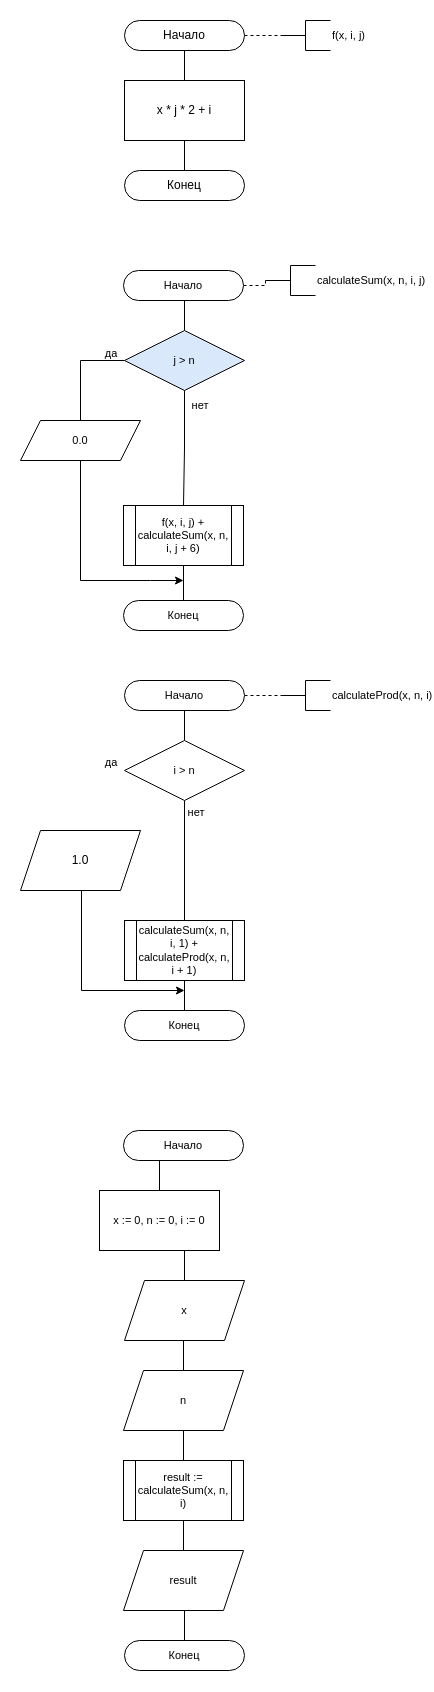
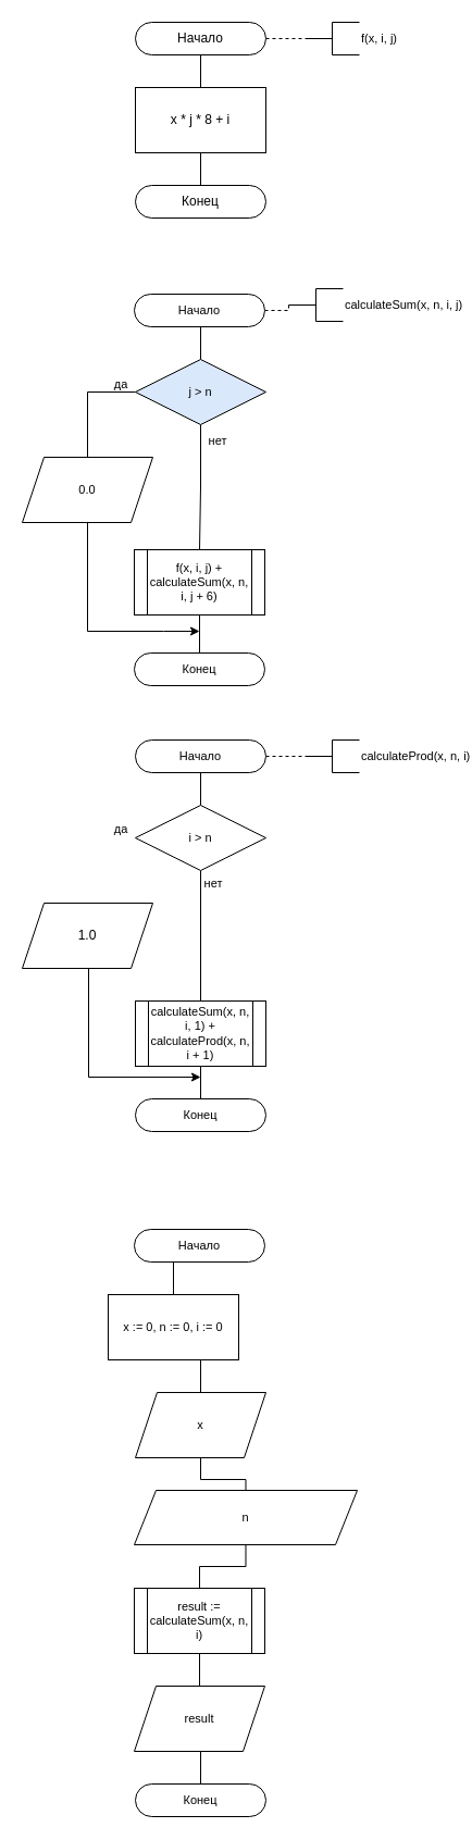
- <mxCell id="7" value="x * j * 2 + i" style="rounded=0;whiteSpace=wrap;html=1;" parent="1" vertex="1"><mxGeometry x="124" y="80" width="120" height="60" as="geometry" /></mxCell>
+ <mxCell id="7" value="x * j * 8 + i" style="rounded=0;whiteSpace=wrap;html=1;" parent="1" vertex="1"><mxGeometry x="124" y="80" width="120" height="60" as="geometry" /></mxCell>
- <mxCell id="17" value="0.0" style="shape=parallelogram;perimeter=parallelogramPerimeter;whiteSpace=wrap;html=1;fixedSize=1;fontFamily=Helvetica;fontSize=11;fontColor=default;" parent="1" vertex="1"><mxGeometry x="20" y="420" width="120" height="40" as="geometry" /></mxCell>
+ <mxCell id="17" value="0.0" style="shape=parallelogram;perimeter=parallelogramPerimeter;whiteSpace=wrap;html=1;fixedSize=1;fontFamily=Helvetica;fontSize=11;fontColor=default;" parent="1" vertex="1"><mxGeometry x="20" y="420" width="120" height="60" as="geometry" /></mxCell>
- <mxCell id="43" value="n" style="shape=parallelogram;perimeter=parallelogramPerimeter;whiteSpace=wrap;html=1;fixedSize=1;fontFamily=Helvetica;fontSize=11;fontColor=default;" vertex="1" parent="1"><mxGeometry x="123" y="1370" width="120" height="60" as="geometry" /></mxCell>
+ <mxCell id="43" value="n" style="shape=parallelogram;perimeter=parallelogramPerimeter;whiteSpace=wrap;html=1;fixedSize=1;fontFamily=Helvetica;fontSize=11;fontColor=default;" vertex="1" parent="1"><mxGeometry x="123" y="1370" width="205" height="50" as="geometry" /></mxCell>
